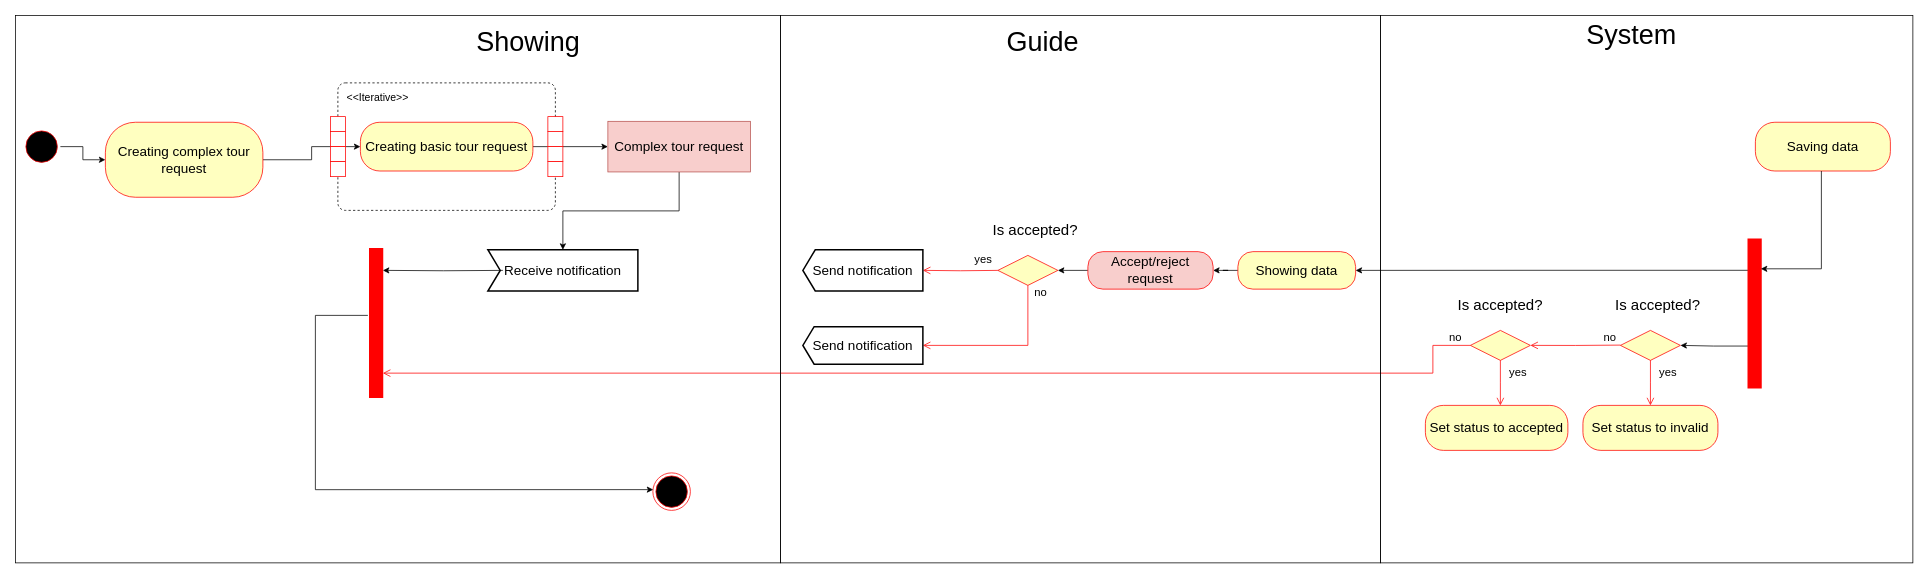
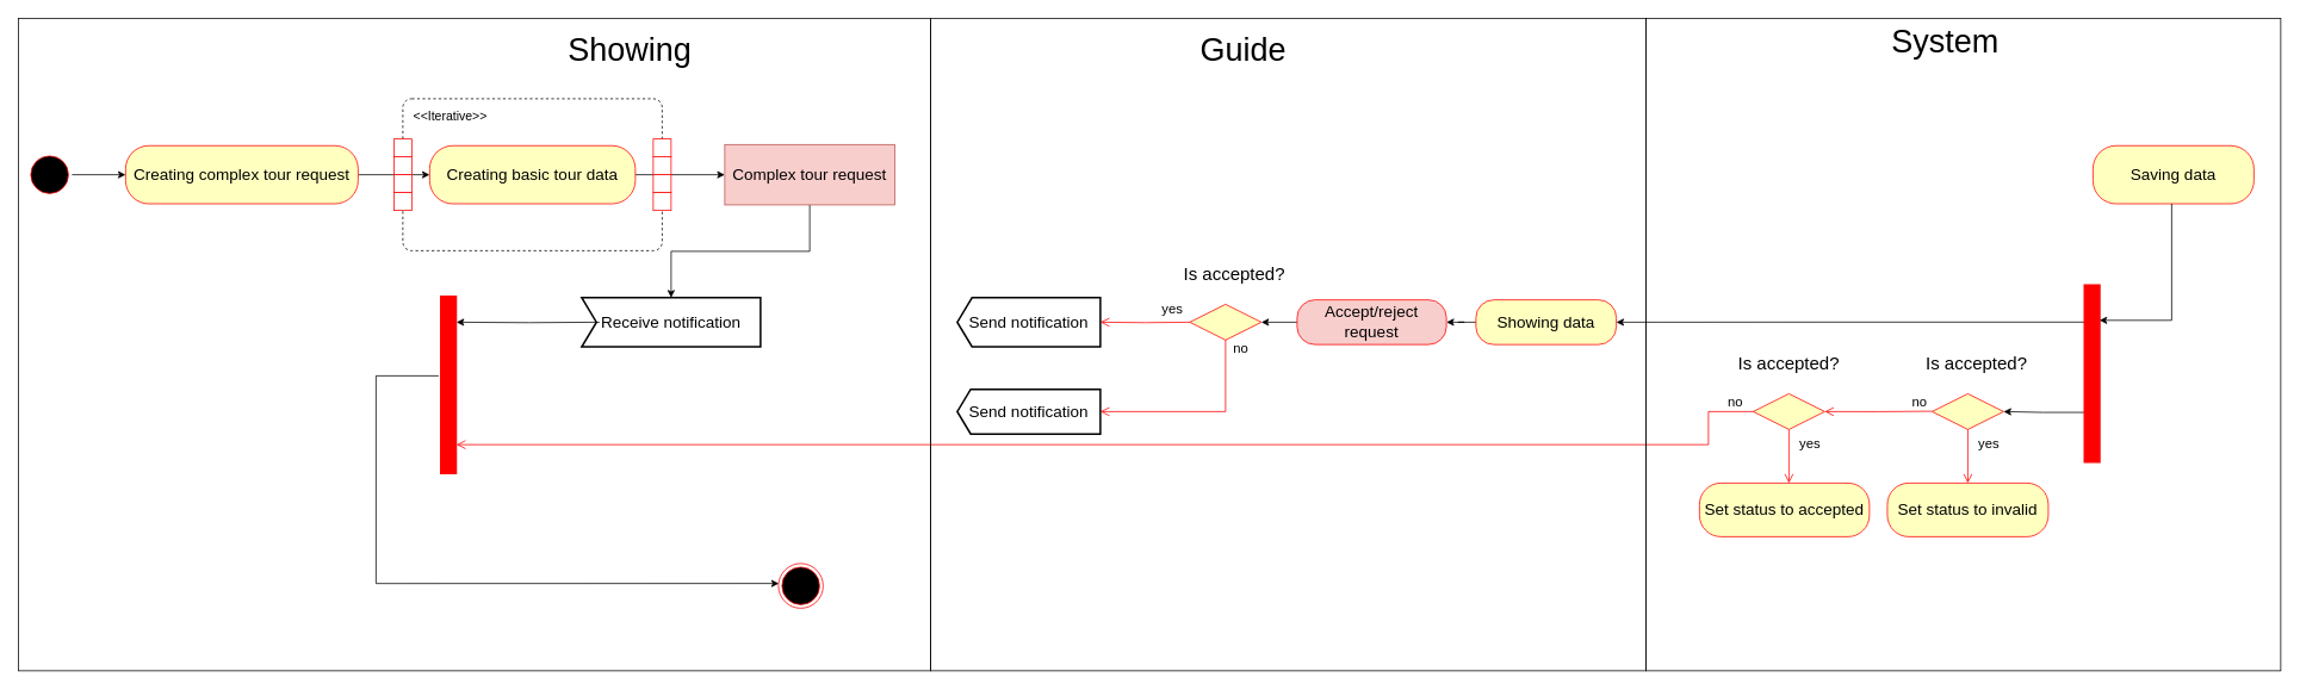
- <mxCell id="16" value="&lt;font style=&quot;font-size: 18px;&quot;&gt;Creating basic tour request&lt;/font&gt;" style="rounded=1;whiteSpace=wrap;html=1;arcSize=40;fontColor=#000000;fillColor=#ffffc0;strokeColor=#ff0000;" parent="1" vertex="1"><mxGeometry x="480" y="162.5" width="230" height="65" as="geometry" /></mxCell>
+ <mxCell id="16" value="&lt;font style=&quot;font-size: 18px;&quot;&gt;Creating basic tour data&lt;/font&gt;" style="rounded=1;whiteSpace=wrap;html=1;arcSize=40;fontColor=#000000;fillColor=#ffffc0;strokeColor=#ff0000;" parent="1" vertex="1"><mxGeometry x="480" y="162.5" width="230" height="65" as="geometry" /></mxCell>
- <mxCell id="9" value="&lt;font style=&quot;font-size: 18px;&quot;&gt;Creating complex tour request&lt;/font&gt;" style="rounded=1;whiteSpace=wrap;html=1;arcSize=40;fontColor=#000000;fillColor=#ffffc0;strokeColor=#ff0000;" parent="1" vertex="1"><mxGeometry x="140" y="162.5" width="210" height="100" as="geometry" /></mxCell>
+ <mxCell id="9" value="&lt;font style=&quot;font-size: 18px;&quot;&gt;Creating complex tour request&lt;/font&gt;" style="rounded=1;whiteSpace=wrap;html=1;arcSize=40;fontColor=#000000;fillColor=#ffffc0;strokeColor=#ff0000;" parent="1" vertex="1"><mxGeometry x="140" y="162.5" width="260" height="65" as="geometry" /></mxCell>
